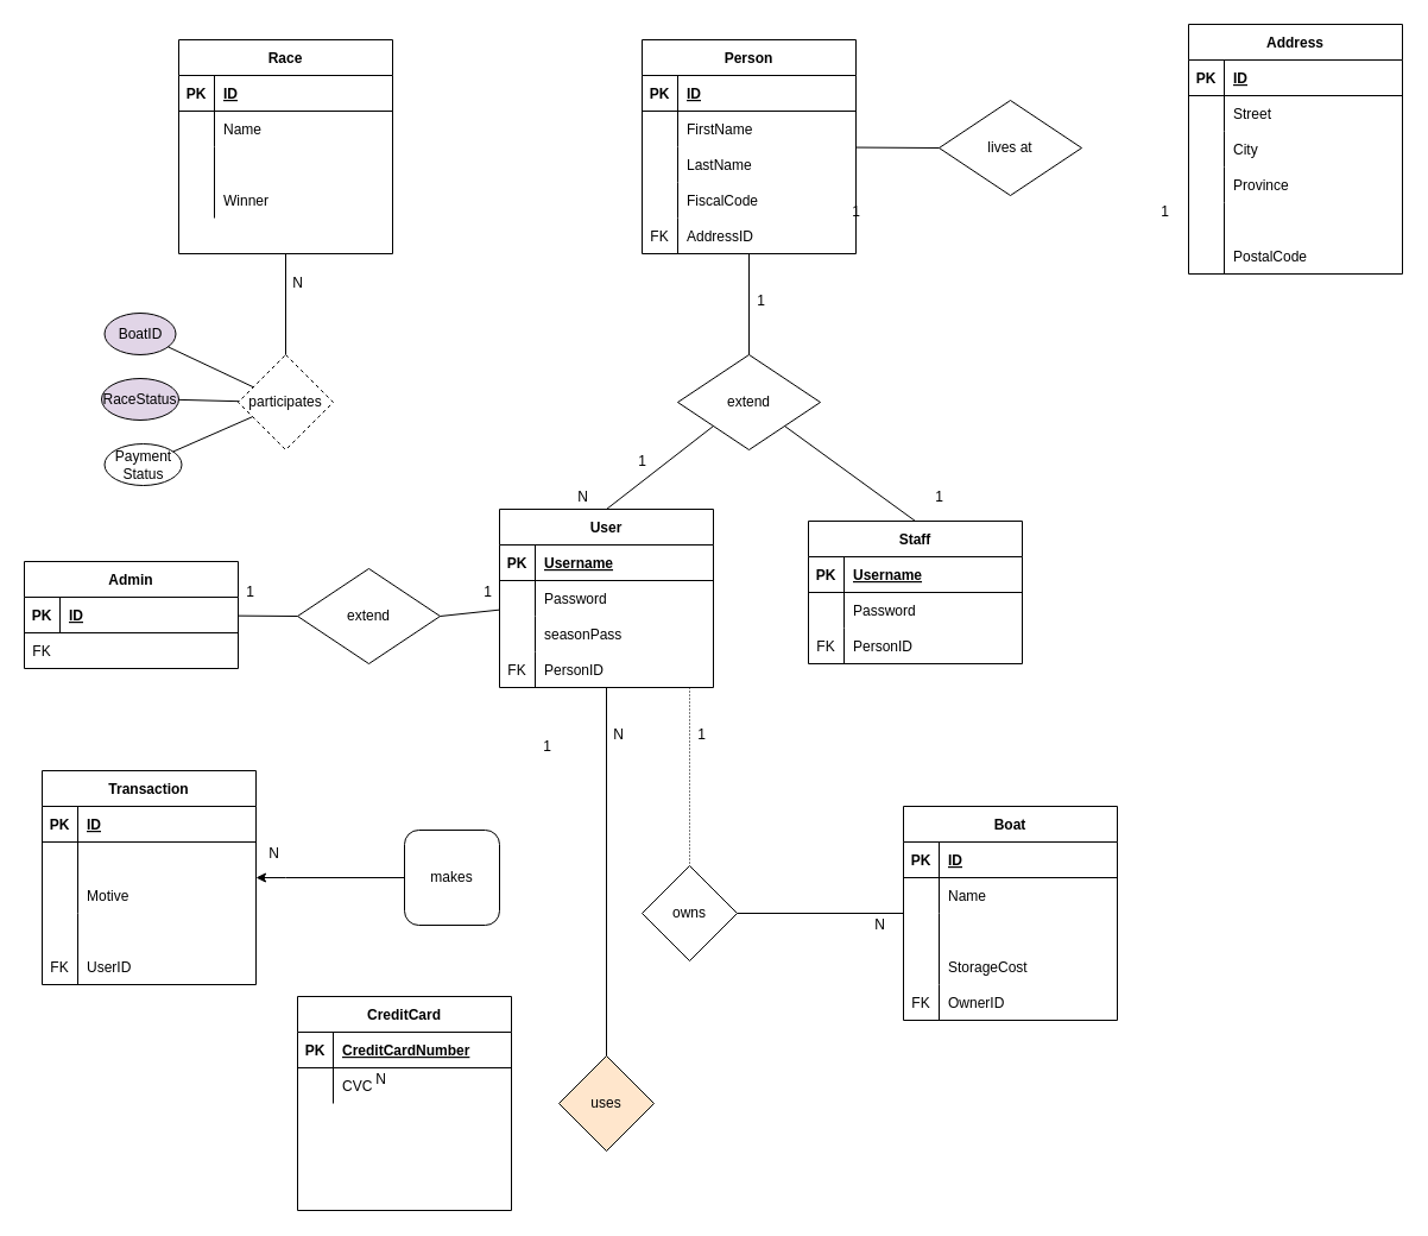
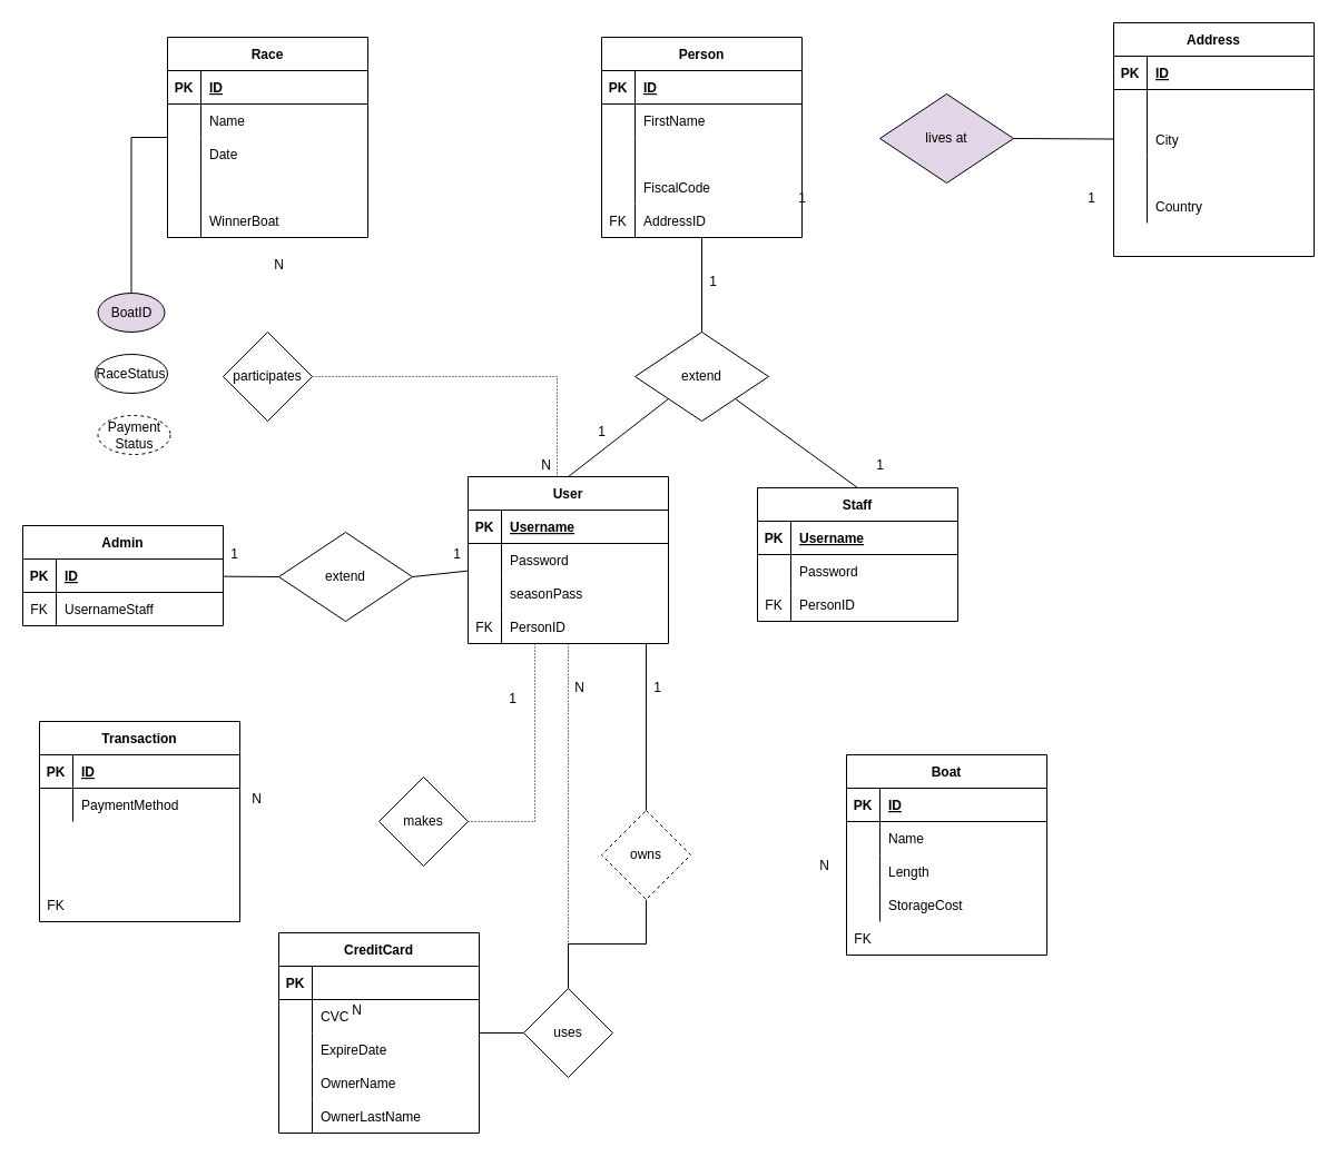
- <mxCell id="24" value="Street" style="shape=partialRectangle;connectable=0;fillColor=none;top=0;left=0;bottom=0;right=0;align=left;spacingLeft=6;overflow=hidden;" parent="22" vertex="1"><mxGeometry x="30" width="150" height="30" as="geometry"><mxRectangle width="150" height="30" as="alternateBounds" /></mxGeometry></mxCell>
- <mxCell id="38" value="" style="endArrow=none;html=1;rounded=0;entryX=0;entryY=0.5;entryDx=0;entryDy=0;" parent="1" source="2" target="37" edge="1"><mxGeometry width="50" height="50" relative="1" as="geometry"><mxPoint x="720" y="198" as="sourcePoint" /><mxPoint x="800" y="118" as="targetPoint" /></mxGeometry></mxCell>
- <mxCell id="37" value="lives at" style="rhombus;whiteSpace=wrap;html=1;" parent="1" vertex="1"><mxGeometry x="790" y="84" width="120" height="80" as="geometry" /></mxCell>
+ <mxCell id="37" value="lives at" style="rhombus;whiteSpace=wrap;html=1;fillColor=#e1d5e7;" parent="1" vertex="1"><mxGeometry x="790" y="84" width="120" height="80" as="geometry" /></mxCell>
+ <mxCell id="39" value="" style="endArrow=none;html=1;rounded=0;entryX=1;entryY=0.5;entryDx=0;entryDy=0;" parent="1" source="18" target="37" edge="1"><mxGeometry width="50" height="50" relative="1" as="geometry"><mxPoint x="690" y="212.3" as="sourcePoint" /><mxPoint x="800" y="208" as="targetPoint" /></mxGeometry></mxCell>
+ <mxCell id="137" value="Date" style="shape=partialRectangle;connectable=0;fillColor=none;top=0;left=0;bottom=0;right=0;align=left;spacingLeft=6;overflow=hidden;" vertex="1" parent="135"><mxGeometry x="30" width="150" height="30" as="geometry"><mxRectangle width="150" height="30" as="alternateBounds" /></mxGeometry></mxCell>
- <mxCell id="11" value="LastName" style="shape=partialRectangle;connectable=0;fillColor=none;top=0;left=0;bottom=0;right=0;align=left;spacingLeft=6;overflow=hidden;" parent="9" vertex="1"><mxGeometry x="30" width="150" height="30" as="geometry"><mxRectangle width="150" height="30" as="alternateBounds" /></mxGeometry></mxCell>
- <mxCell id="30" value="Province" style="shape=partialRectangle;connectable=0;fillColor=none;top=0;left=0;bottom=0;right=0;align=left;spacingLeft=6;overflow=hidden;" parent="28" vertex="1"><mxGeometry x="30" width="150" height="30" as="geometry"><mxRectangle width="150" height="30" as="alternateBounds" /></mxGeometry></mxCell>
- <mxCell id="140" value="Winner" style="shape=partialRectangle;connectable=0;fillColor=none;top=0;left=0;bottom=0;right=0;align=left;spacingLeft=6;overflow=hidden;" vertex="1" parent="138"><mxGeometry x="30" width="150" height="30" as="geometry"><mxRectangle width="150" height="30" as="alternateBounds" /></mxGeometry></mxCell>
+ <mxCell id="33" value="Country" style="shape=partialRectangle;connectable=0;fillColor=none;top=0;left=0;bottom=0;right=0;align=left;spacingLeft=6;overflow=hidden;" parent="31" vertex="1"><mxGeometry x="30" width="150" height="30" as="geometry"><mxRectangle width="150" height="30" as="alternateBounds" /></mxGeometry></mxCell>
+ <mxCell id="143" value="WinnerBoat" style="shape=partialRectangle;connectable=0;fillColor=none;top=0;left=0;bottom=0;right=0;align=left;spacingLeft=6;overflow=hidden;" vertex="1" parent="141"><mxGeometry x="30" width="150" height="30" as="geometry"><mxRectangle width="150" height="30" as="alternateBounds" /></mxGeometry></mxCell>
- <mxCell id="36" value="PostalCode" style="shape=partialRectangle;connectable=0;fillColor=none;top=0;left=0;bottom=0;right=0;align=left;spacingLeft=6;overflow=hidden;" parent="34" vertex="1"><mxGeometry x="30" width="150" height="30" as="geometry"><mxRectangle width="150" height="30" as="alternateBounds" /></mxGeometry></mxCell>
- <mxCell id="127" value="" style="endArrow=none;html=1;rounded=0;fontFamily=Helvetica;fontSize=11;fontColor=rgb(0, 0, 0);align=center;strokeColor=rgb(0, 0, 0);edgeStyle=orthogonalEdgeStyle;" edge="1" parent="1" source="128" target="145"><mxGeometry relative="1" as="geometry" /></mxCell>
+ <mxCell id="127" value="" style="endArrow=none;html=1;rounded=0;fontFamily=Helvetica;fontSize=11;fontColor=rgb(0, 0, 0);align=center;strokeColor=rgb(0, 0, 0);edgeStyle=orthogonalEdgeStyle;" edge="1" parent="1" source="128" target="167"><mxGeometry relative="1" as="geometry" /></mxCell>
- <mxCell id="170" value="" style="endArrow=none;html=1;rounded=0;" edge="1" parent="1" source="167" target="145"><mxGeometry relative="1" as="geometry"><mxPoint x="130" y="248" as="sourcePoint" /><mxPoint x="290" y="248" as="targetPoint" /></mxGeometry></mxCell>
- <mxCell id="168" value="RaceStatus" style="ellipse;whiteSpace=wrap;html=1;align=center;fillColor=#e1d5e7;" vertex="1" parent="1"><mxGeometry x="85" y="318" width="65" height="35" as="geometry" /></mxCell>
+ <mxCell id="168" value="RaceStatus" style="ellipse;whiteSpace=wrap;html=1;align=center;" vertex="1" parent="1"><mxGeometry x="85" y="318" width="65" height="35" as="geometry" /></mxCell>
- <mxCell id="171" value="" style="endArrow=none;html=1;rounded=0;" edge="1" parent="1" source="168" target="145"><mxGeometry relative="1" as="geometry"><mxPoint x="155.875" y="276.833" as="sourcePoint" /><mxPoint x="227.215" y="330.785" as="targetPoint" /></mxGeometry></mxCell>
- <mxCell id="145" value="&lt;span style=&quot;font-weight: normal&quot;&gt;participates&lt;/span&gt;" style="rhombus;whiteSpace=wrap;html=1;fontStyle=1;startSize=30;dashed=1;" vertex="1" parent="1"><mxGeometry x="200" y="298" width="80" height="80" as="geometry" /></mxCell>
+ <mxCell id="145" value="&lt;span style=&quot;font-weight: normal&quot;&gt;participates&lt;/span&gt;" style="rhombus;whiteSpace=wrap;html=1;fontStyle=1;startSize=30;" vertex="1" parent="1"><mxGeometry x="200" y="298" width="80" height="80" as="geometry" /></mxCell>
+ <mxCell id="144" style="endArrow=none;html=1;rounded=0;dashed=1;dashPattern=1 2;fontFamily=Helvetica;fontSize=11;fontColor=rgb(0, 0, 0);align=center;strokeColor=rgb(0, 0, 0);edgeStyle=orthogonalEdgeStyle;" edge="1" parent="1" source="145" target="54"><mxGeometry relative="1" as="geometry"><Array as="points"><mxPoint x="500" y="338" /></Array></mxGeometry></mxCell>
- <mxCell id="172" value="" style="endArrow=none;html=1;rounded=0;" edge="1" parent="1" source="169" target="145"><mxGeometry relative="1" as="geometry"><mxPoint x="165.875" y="286.833" as="sourcePoint" /><mxPoint x="237" y="341" as="targetPoint" /></mxGeometry></mxCell>
- <mxCell id="169" value="Payment&lt;br&gt;Status" style="ellipse;whiteSpace=wrap;html=1;align=center;" vertex="1" parent="1"><mxGeometry x="87.5" y="373" width="65" height="35" as="geometry" /></mxCell>
+ <mxCell id="169" value="Payment&lt;br&gt;Status" style="ellipse;whiteSpace=wrap;html=1;align=center;dashed=1;" vertex="1" parent="1"><mxGeometry x="87.5" y="373" width="65" height="35" as="geometry" /></mxCell>
+ <mxCell id="80" value="UsernameStaff" style="shape=partialRectangle;connectable=0;fillColor=none;top=0;left=0;bottom=0;right=0;align=left;spacingLeft=6;overflow=hidden;" parent="78" vertex="1"><mxGeometry x="30" width="150" height="30" as="geometry"><mxRectangle width="150" height="30" as="alternateBounds" /></mxGeometry></mxCell>
- <mxCell id="52" value="" style="endArrow=none;html=1;rounded=0;dashed=1;dashPattern=1 2;fontFamily=Helvetica;fontSize=11;fontColor=rgb(0, 0, 0);align=center;strokeColor=rgb(0, 0, 0);edgeStyle=orthogonalEdgeStyle;" edge="1" parent="1" source="54" target="124"><mxGeometry relative="1" as="geometry"><Array as="points"><mxPoint x="580" y="638" /><mxPoint x="580" y="638" /></Array></mxGeometry></mxCell>
+ <mxCell id="52" value="" style="endArrow=none;html=1;rounded=0;dashed=0;dashPattern=1 2;fontFamily=Helvetica;fontSize=11;fontColor=rgb(0, 0, 0);align=center;strokeColor=rgb(0, 0, 0);edgeStyle=orthogonalEdgeStyle;" edge="1" parent="1" source="54" target="124"><mxGeometry relative="1" as="geometry"><Array as="points"><mxPoint x="580" y="638" /><mxPoint x="580" y="638" /></Array></mxGeometry></mxCell>
- <mxCell id="102" style="endArrow=none;html=1;rounded=0;dashed=0;dashPattern=1 2;fontFamily=Helvetica;fontSize=11;fontColor=rgb(0, 0, 0);align=center;strokeColor=rgb(0, 0, 0);edgeStyle=orthogonalEdgeStyle;" edge="1" parent="1" source="103" target="54"><mxGeometry relative="1" as="geometry" /></mxCell>
+ <mxCell id="102" style="endArrow=none;html=1;rounded=0;dashed=1;dashPattern=1 2;fontFamily=Helvetica;fontSize=11;fontColor=rgb(0, 0, 0);align=center;strokeColor=rgb(0, 0, 0);edgeStyle=orthogonalEdgeStyle;" edge="1" parent="1" source="103" target="54"><mxGeometry relative="1" as="geometry" /></mxCell>
+ <mxCell id="156" value="PaymentMethod" style="shape=partialRectangle;connectable=0;fillColor=none;top=0;left=0;bottom=0;right=0;align=left;spacingLeft=6;overflow=hidden;" vertex="1" parent="154"><mxGeometry x="30" width="150" height="30" as="geometry"><mxRectangle width="150" height="30" as="alternateBounds" /></mxGeometry></mxCell>
- <mxCell id="148" style="edgeStyle=orthogonalEdgeStyle;rounded=0;orthogonalLoop=1;jettySize=auto;html=1;" edge="1" parent="1" source="149" target="150"><mxGeometry relative="1" as="geometry"><mxPoint x="230" y="738" as="targetPoint" /><Array as="points"><mxPoint x="240" y="738" /><mxPoint x="240" y="738" /></Array></mxGeometry></mxCell>
- <mxCell id="149" value="&lt;span style=&quot;font-weight: normal&quot;&gt;makes&lt;/span&gt;" style="whiteSpace=wrap;html=1;fontStyle=1;startSize=30;rounded=1;" vertex="1" parent="1"><mxGeometry x="340" y="698" width="80" height="80" as="geometry" /></mxCell>
+ <mxCell id="149" value="&lt;span style=&quot;font-weight: normal&quot;&gt;makes&lt;/span&gt;" style="rhombus;whiteSpace=wrap;html=1;fontStyle=1;startSize=30;" vertex="1" parent="1"><mxGeometry x="340" y="698" width="80" height="80" as="geometry" /></mxCell>
+ <mxCell id="53" value="" style="endArrow=none;html=1;rounded=0;dashed=1;dashPattern=1 2;fontFamily=Helvetica;fontSize=11;fontColor=rgb(0, 0, 0);align=center;strokeColor=rgb(0, 0, 0);edgeStyle=orthogonalEdgeStyle;" edge="1" parent="1" source="54" target="149"><mxGeometry relative="1" as="geometry"><mxPoint x="450" y="748" as="targetPoint" /><Array as="points"><mxPoint x="480" y="738" /></Array></mxGeometry></mxCell>
- <mxCell id="159" value="Motive" style="shape=partialRectangle;connectable=0;fillColor=none;top=0;left=0;bottom=0;right=0;align=left;spacingLeft=6;overflow=hidden;" vertex="1" parent="157"><mxGeometry x="30" width="150" height="30" as="geometry"><mxRectangle width="150" height="30" as="alternateBounds" /></mxGeometry></mxCell>
- <mxCell id="124" value="&lt;span style=&quot;font-weight: normal&quot;&gt;owns&lt;/span&gt;" style="rhombus;whiteSpace=wrap;html=1;fontStyle=1;startSize=30;" vertex="1" parent="1"><mxGeometry x="540" y="728" width="80" height="80" as="geometry" /></mxCell>
+ <mxCell id="124" value="&lt;span style=&quot;font-weight: normal&quot;&gt;owns&lt;/span&gt;" style="rhombus;whiteSpace=wrap;html=1;fontStyle=1;startSize=30;dashed=1;" vertex="1" parent="1"><mxGeometry x="540" y="728" width="80" height="80" as="geometry" /></mxCell>
- <mxCell id="123" style="endArrow=none;html=1;rounded=0;fontFamily=Helvetica;fontSize=11;fontColor=rgb(0, 0, 0);align=center;strokeColor=rgb(0, 0, 0);edgeStyle=orthogonalEdgeStyle;" edge="1" parent="1" source="124" target="107"><mxGeometry relative="1" as="geometry" /></mxCell>
+ <mxCell id="123" style="endArrow=none;html=1;rounded=0;fontFamily=Helvetica;fontSize=11;fontColor=rgb(0, 0, 0);align=center;strokeColor=rgb(0, 0, 0);edgeStyle=orthogonalEdgeStyle;" edge="1" parent="1" source="124" target="103"><mxGeometry relative="1" as="geometry" /></mxCell>
+ <mxCell id="116" value="Length" style="shape=partialRectangle;connectable=0;fillColor=none;top=0;left=0;bottom=0;right=0;align=left;spacingLeft=6;overflow=hidden;" vertex="1" parent="114"><mxGeometry x="30" width="150" height="30" as="geometry"><mxRectangle width="150" height="30" as="alternateBounds" /></mxGeometry></mxCell>
- <mxCell id="164" value="UserID" style="shape=partialRectangle;connectable=0;fillColor=none;top=0;left=0;bottom=0;right=0;align=left;spacingLeft=6;overflow=hidden;" vertex="1" parent="162"><mxGeometry x="30" width="150" height="30" as="geometry"><mxRectangle width="150" height="30" as="alternateBounds" /></mxGeometry></mxCell>
- <mxCell id="122" value="OwnerID" style="shape=partialRectangle;connectable=0;fillColor=none;top=0;left=0;bottom=0;right=0;align=left;spacingLeft=6;overflow=hidden;" vertex="1" parent="120"><mxGeometry x="30" width="150" height="30" as="geometry"><mxRectangle width="150" height="30" as="alternateBounds" /></mxGeometry></mxCell>
- <mxCell id="89" value="CreditCardNumber" style="shape=partialRectangle;connectable=0;fillColor=none;top=0;left=0;bottom=0;right=0;align=left;spacingLeft=6;fontStyle=5;overflow=hidden;" vertex="1" parent="87"><mxGeometry x="30" width="150" height="30" as="geometry"><mxRectangle width="150" height="30" as="alternateBounds" /></mxGeometry></mxCell>
+ <mxCell id="106" value="" style="endArrow=none;html=1;rounded=0;" edge="1" parent="1" source="86" target="103"><mxGeometry relative="1" as="geometry"><mxPoint x="330" y="818" as="sourcePoint" /><mxPoint x="490" y="818" as="targetPoint" /></mxGeometry></mxCell>
- <mxCell id="103" value="&lt;span style=&quot;font-weight: normal&quot;&gt;uses&lt;/span&gt;" style="rhombus;whiteSpace=wrap;html=1;fontStyle=1;startSize=30;fillColor=#ffe6cc;" vertex="1" parent="1"><mxGeometry x="470" y="888" width="80" height="80" as="geometry" /></mxCell>
+ <mxCell id="103" value="&lt;span style=&quot;font-weight: normal&quot;&gt;uses&lt;/span&gt;" style="rhombus;whiteSpace=wrap;html=1;fontStyle=1;startSize=30;" vertex="1" parent="1"><mxGeometry x="470" y="888" width="80" height="80" as="geometry" /></mxCell>
+ <mxCell id="95" value="ExpireDate" style="shape=partialRectangle;connectable=0;fillColor=none;top=0;left=0;bottom=0;right=0;align=left;spacingLeft=6;overflow=hidden;" vertex="1" parent="93"><mxGeometry x="30" width="150" height="30" as="geometry"><mxRectangle width="150" height="30" as="alternateBounds" /></mxGeometry></mxCell>
+ <mxCell id="98" value="OwnerName" style="shape=partialRectangle;connectable=0;fillColor=none;top=0;left=0;bottom=0;right=0;align=left;spacingLeft=6;overflow=hidden;" vertex="1" parent="96"><mxGeometry x="30" width="150" height="30" as="geometry"><mxRectangle width="150" height="30" as="alternateBounds" /></mxGeometry></mxCell>
+ <mxCell id="101" value="OwnerLastName" style="shape=partialRectangle;connectable=0;fillColor=none;top=0;left=0;bottom=0;right=0;align=left;spacingLeft=6;overflow=hidden;" vertex="1" parent="99"><mxGeometry x="30" width="150" height="30" as="geometry"><mxRectangle width="150" height="30" as="alternateBounds" /></mxGeometry></mxCell>
